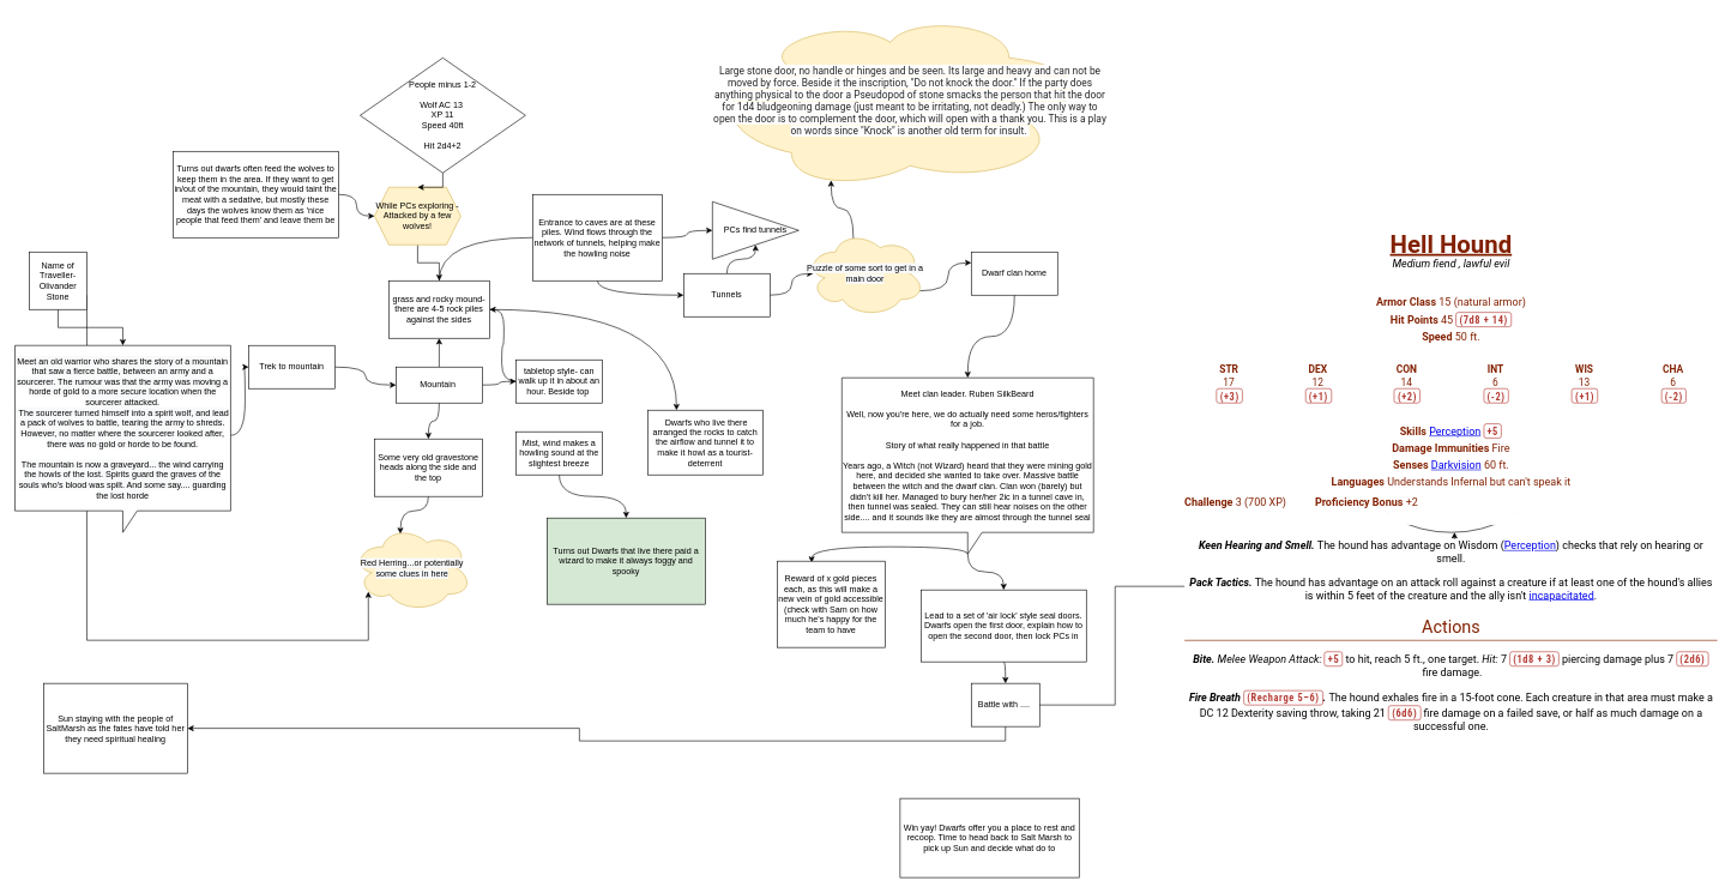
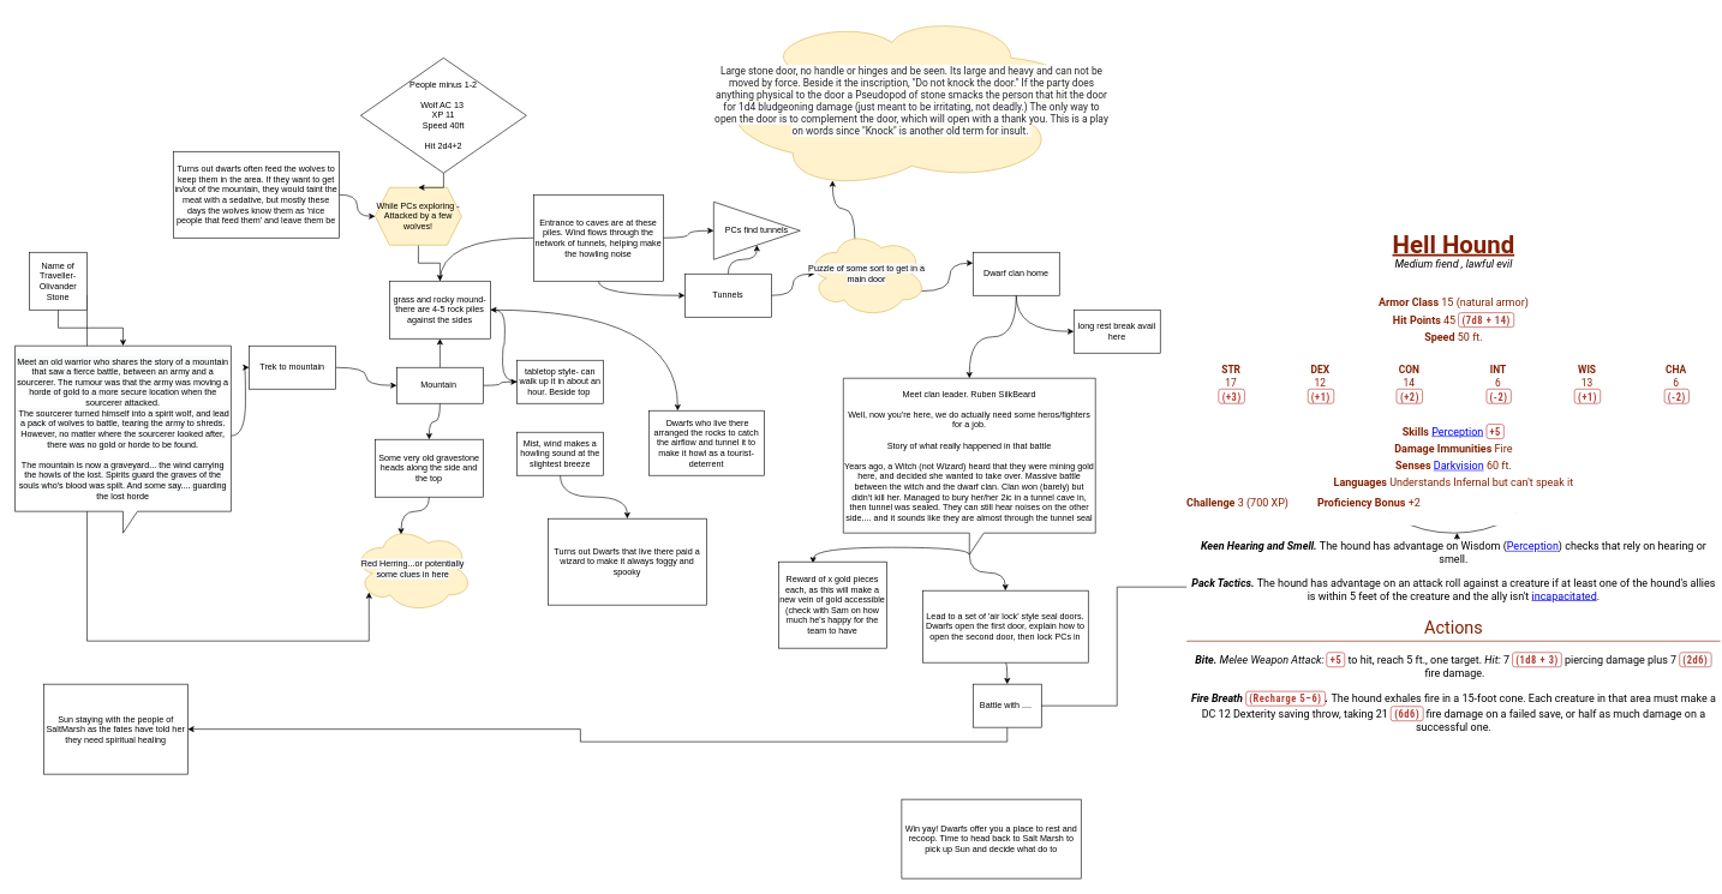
+ <mxCell id="33" style="edgeStyle=orthogonalEdgeStyle;curved=1;rounded=0;orthogonalLoop=1;jettySize=auto;html=1;exitX=0.5;exitY=1;exitDx=0;exitDy=0;entryX=0;entryY=0.5;entryDx=0;entryDy=0;" parent="1" source="34" target="45" edge="1"><mxGeometry relative="1" as="geometry" /></mxCell>
+ <mxCell id="45" value="long rest break avail here" style="whiteSpace=wrap;html=1;" parent="1" vertex="1"><mxGeometry x="1490" y="430" width="120" height="60" as="geometry" /></mxCell>
- <mxCell id="19" value="Turns out Dwarfs that live there paid a wizard to make it always foggy and spooky" style="whiteSpace=wrap;html=1;fillColor=#d5e8d4;" parent="1" vertex="1"><mxGeometry x="760" y="720" width="220" height="120" as="geometry" /></mxCell>
+ <mxCell id="19" value="Turns out Dwarfs that live there paid a wizard to make it always foggy and spooky" style="whiteSpace=wrap;html=1;" parent="1" vertex="1"><mxGeometry x="760" y="720" width="220" height="120" as="geometry" /></mxCell>
